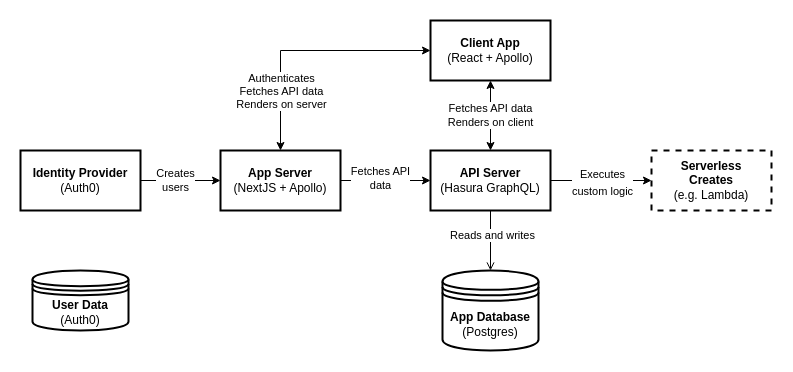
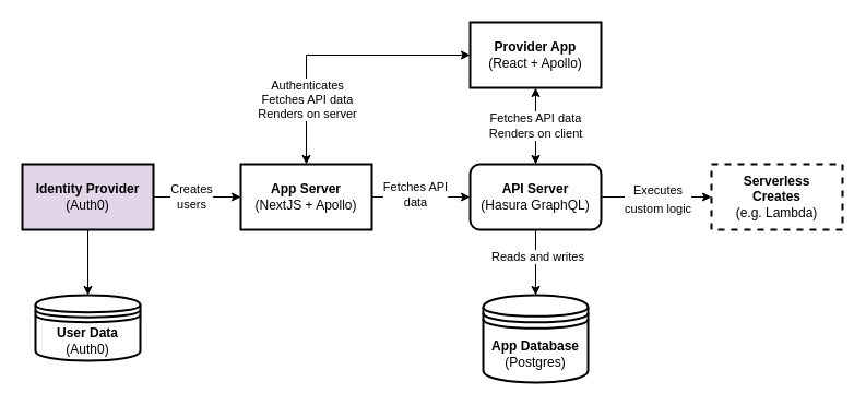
- <mxCell id="14" value="&lt;b&gt;Client App&lt;br&gt;&lt;/b&gt;(React + Apollo)" style="rounded=0;whiteSpace=wrap;html=1;strokeWidth=2;" vertex="1" parent="1"><mxGeometry x="430" y="20" width="120" height="60" as="geometry" /></mxCell>
+ <mxCell id="14" value="&lt;b&gt;Provider App&lt;br&gt;&lt;/b&gt;(React + Apollo)" style="rounded=0;whiteSpace=wrap;html=1;strokeWidth=2;" vertex="1" parent="1"><mxGeometry x="430" y="20" width="120" height="60" as="geometry" /></mxCell>
- <mxCell id="18" value="&lt;b&gt;Identity Provider&lt;br&gt;&lt;/b&gt;(Auth0)" style="rounded=0;whiteSpace=wrap;html=1;strokeWidth=2;" vertex="1" parent="1"><mxGeometry x="20" y="150" width="120" height="60" as="geometry" /></mxCell>
+ <mxCell id="18" value="&lt;b&gt;Identity Provider&lt;br&gt;&lt;/b&gt;(Auth0)" style="rounded=0;whiteSpace=wrap;html=1;strokeWidth=2;fillColor=#e1d5e7;" vertex="1" parent="1"><mxGeometry x="20" y="150" width="120" height="60" as="geometry" /></mxCell>
- <mxCell id="7" value="&lt;b&gt;API Server&lt;/b&gt;&lt;br&gt;(Hasura GraphQL)" style="rounded=0;whiteSpace=wrap;html=1;strokeWidth=2;" vertex="1" parent="1"><mxGeometry x="430" y="150" width="120" height="60" as="geometry" /></mxCell>
+ <mxCell id="7" value="&lt;b&gt;API Server&lt;/b&gt;&lt;br&gt;(Hasura GraphQL)" style="whiteSpace=wrap;html=1;strokeWidth=2;rounded=1;" vertex="1" parent="1"><mxGeometry x="430" y="150" width="120" height="60" as="geometry" /></mxCell>
+ <mxCell id="15" style="edgeStyle=orthogonalEdgeStyle;rounded=0;orthogonalLoop=1;jettySize=auto;html=1;exitX=0.5;exitY=1;exitDx=0;exitDy=0;entryX=0.5;entryY=0;entryDx=0;entryDy=0;" edge="1" parent="1" source="18" target="19"><mxGeometry relative="1" as="geometry" /></mxCell>
- <mxCell id="3" style="edgeStyle=orthogonalEdgeStyle;rounded=0;orthogonalLoop=1;jettySize=auto;html=1;exitX=0.5;exitY=1;exitDx=0;exitDy=0;entryX=0.5;entryY=0;entryDx=0;entryDy=0;endArrow=open;" edge="1" parent="1" source="7" target="2"><mxGeometry relative="1" as="geometry" /></mxCell>
+ <mxCell id="3" style="edgeStyle=orthogonalEdgeStyle;rounded=0;orthogonalLoop=1;jettySize=auto;html=1;exitX=0.5;exitY=1;exitDx=0;exitDy=0;entryX=0.5;entryY=0;entryDx=0;entryDy=0;" edge="1" parent="1" source="7" target="2"><mxGeometry relative="1" as="geometry" /></mxCell>
